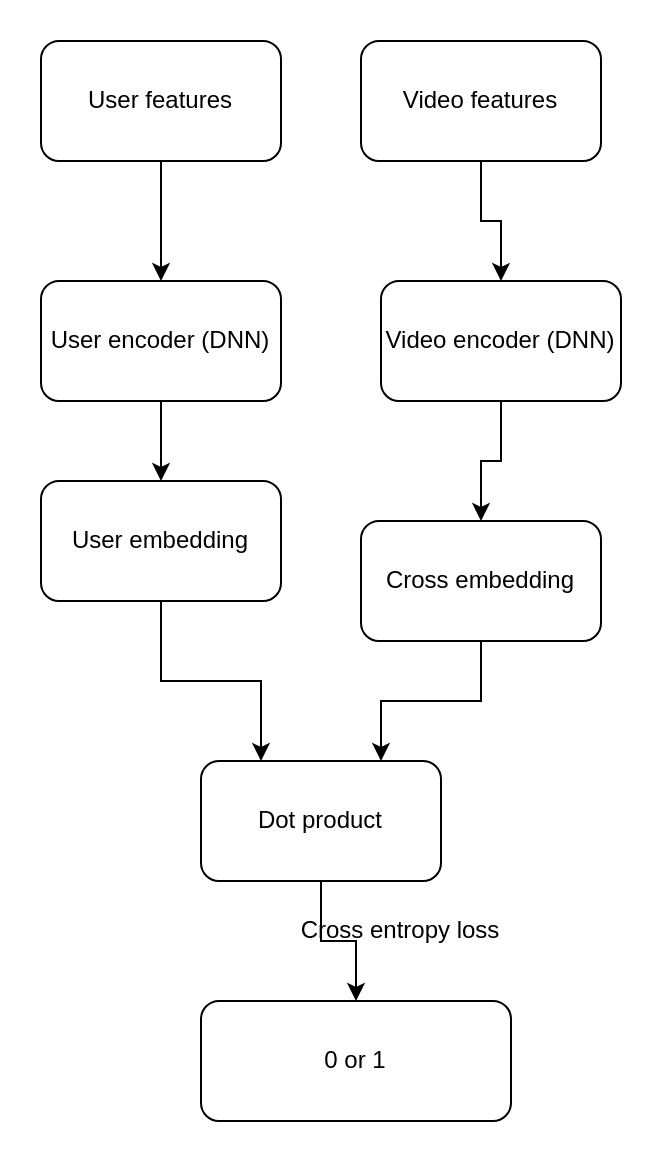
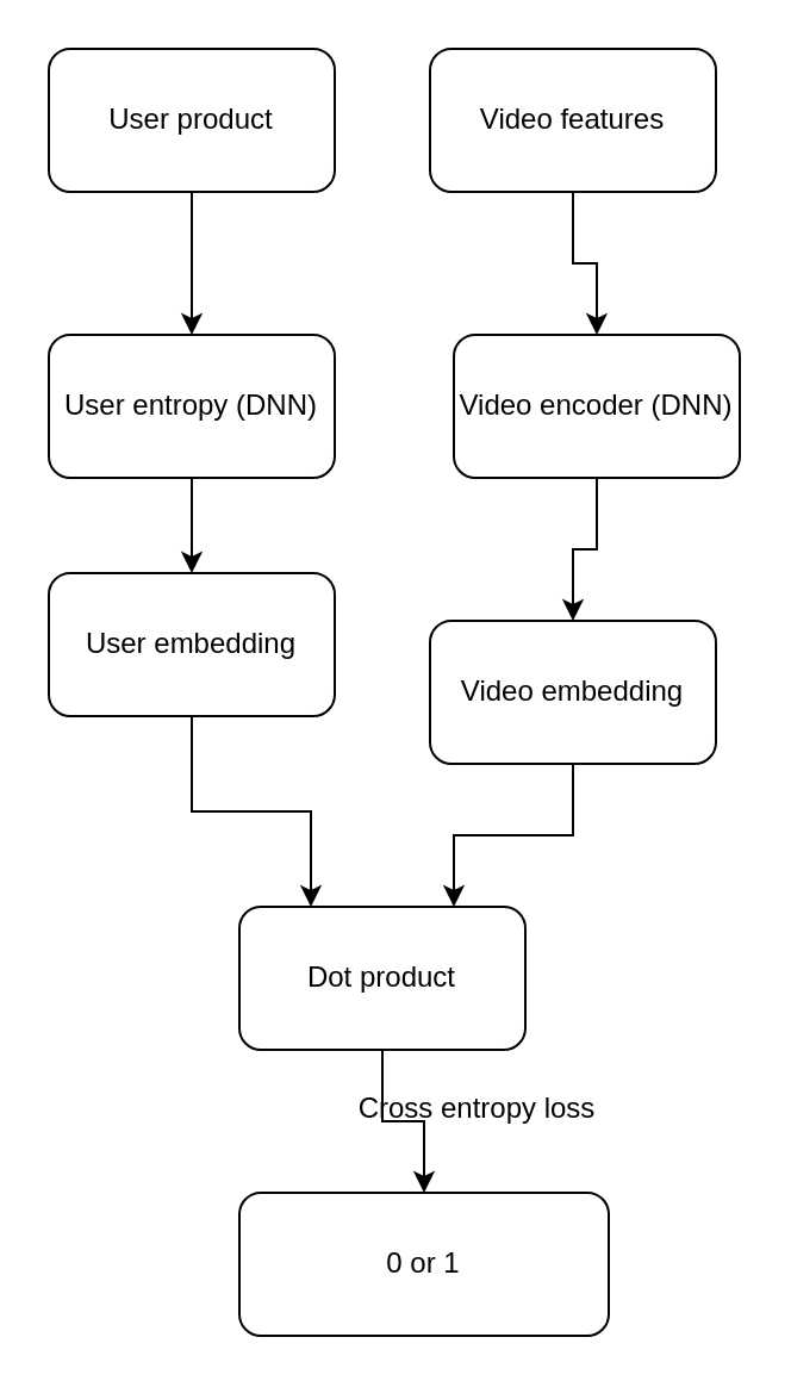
- <mxCell id="3" value="User features" style="rounded=1;whiteSpace=wrap;html=1;" vertex="1" parent="1"><mxGeometry x="20" y="20" width="120" height="60" as="geometry" /></mxCell>
+ <mxCell id="3" value="User product" style="rounded=1;whiteSpace=wrap;html=1;" vertex="1" parent="1"><mxGeometry x="20" y="20" width="120" height="60" as="geometry" /></mxCell>
- <mxCell id="7" value="User encoder (DNN)" style="rounded=1;whiteSpace=wrap;html=1;" vertex="1" parent="1"><mxGeometry x="20" y="140" width="120" height="60" as="geometry" /></mxCell>
+ <mxCell id="7" value="User entropy (DNN)" style="rounded=1;whiteSpace=wrap;html=1;" vertex="1" parent="1"><mxGeometry x="20" y="140" width="120" height="60" as="geometry" /></mxCell>
- <mxCell id="13" value="Cross embedding" style="rounded=1;whiteSpace=wrap;html=1;" vertex="1" parent="1"><mxGeometry x="180" y="260" width="120" height="60" as="geometry" /></mxCell>
+ <mxCell id="13" value="Video embedding" style="rounded=1;whiteSpace=wrap;html=1;" vertex="1" parent="1"><mxGeometry x="180" y="260" width="120" height="60" as="geometry" /></mxCell>
